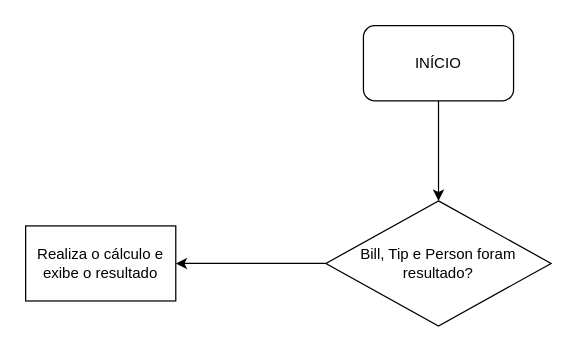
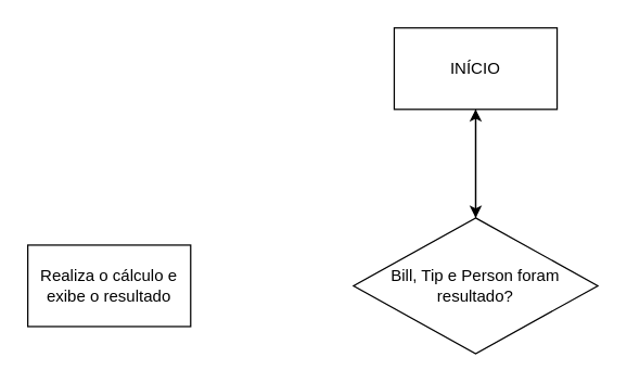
- <mxCell id="3" value="INÍCIO&lt;br&gt;" style="rounded=1;whiteSpace=wrap;html=1;" vertex="1" parent="1"><mxGeometry x="290" y="20" width="120" height="60" as="geometry" /></mxCell>
+ <mxCell id="3" value="INÍCIO&lt;br&gt;" style="whiteSpace=wrap;html=1;rounded=0;" vertex="1" parent="1"><mxGeometry x="290" y="20" width="120" height="60" as="geometry" /></mxCell>
- <mxCell id="4" value="" style="edgeStyle=orthogonalEdgeStyle;rounded=0;orthogonalLoop=1;jettySize=auto;html=1;" edge="1" parent="1" source="5" target="6"><mxGeometry relative="1" as="geometry" /></mxCell>
+ <mxCell id="4" value="" style="edgeStyle=orthogonalEdgeStyle;rounded=0;orthogonalLoop=1;jettySize=auto;html=1;" edge="1" parent="1" source="5" target="3"><mxGeometry relative="1" as="geometry" /></mxCell>
